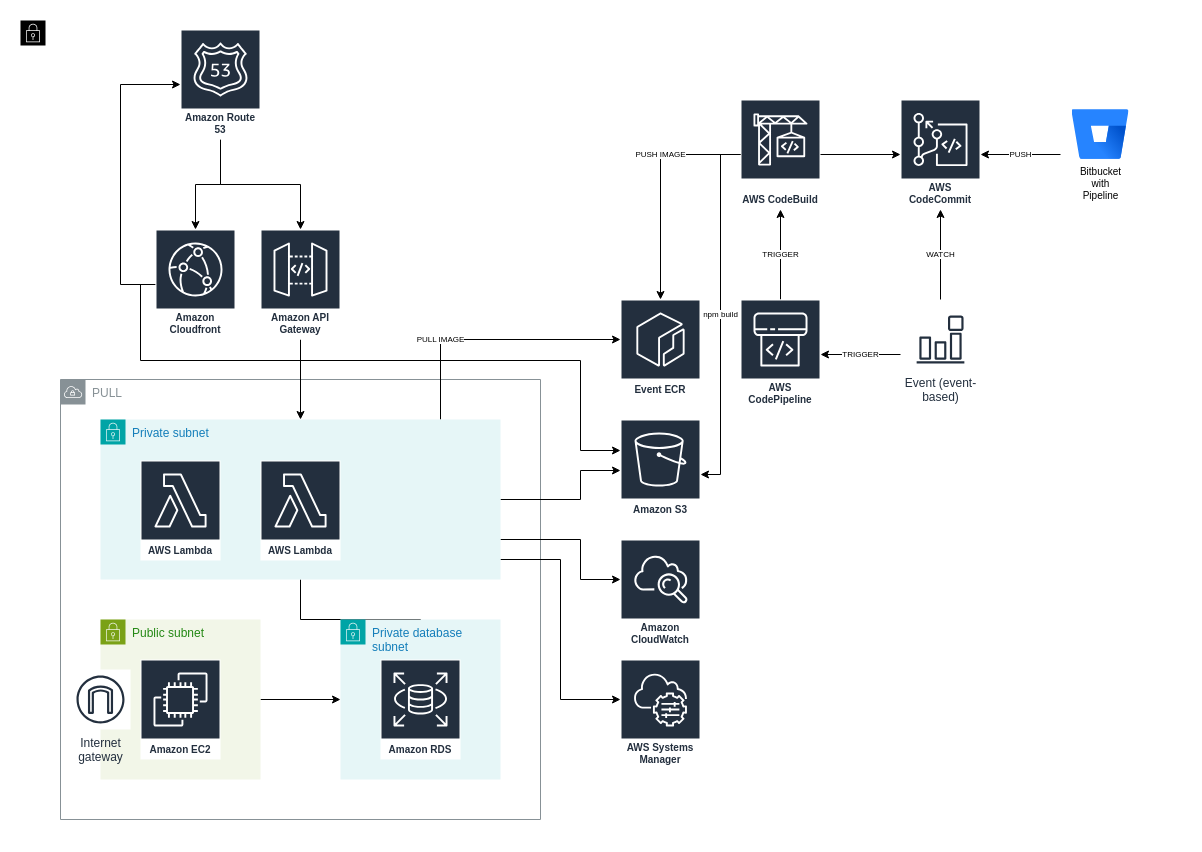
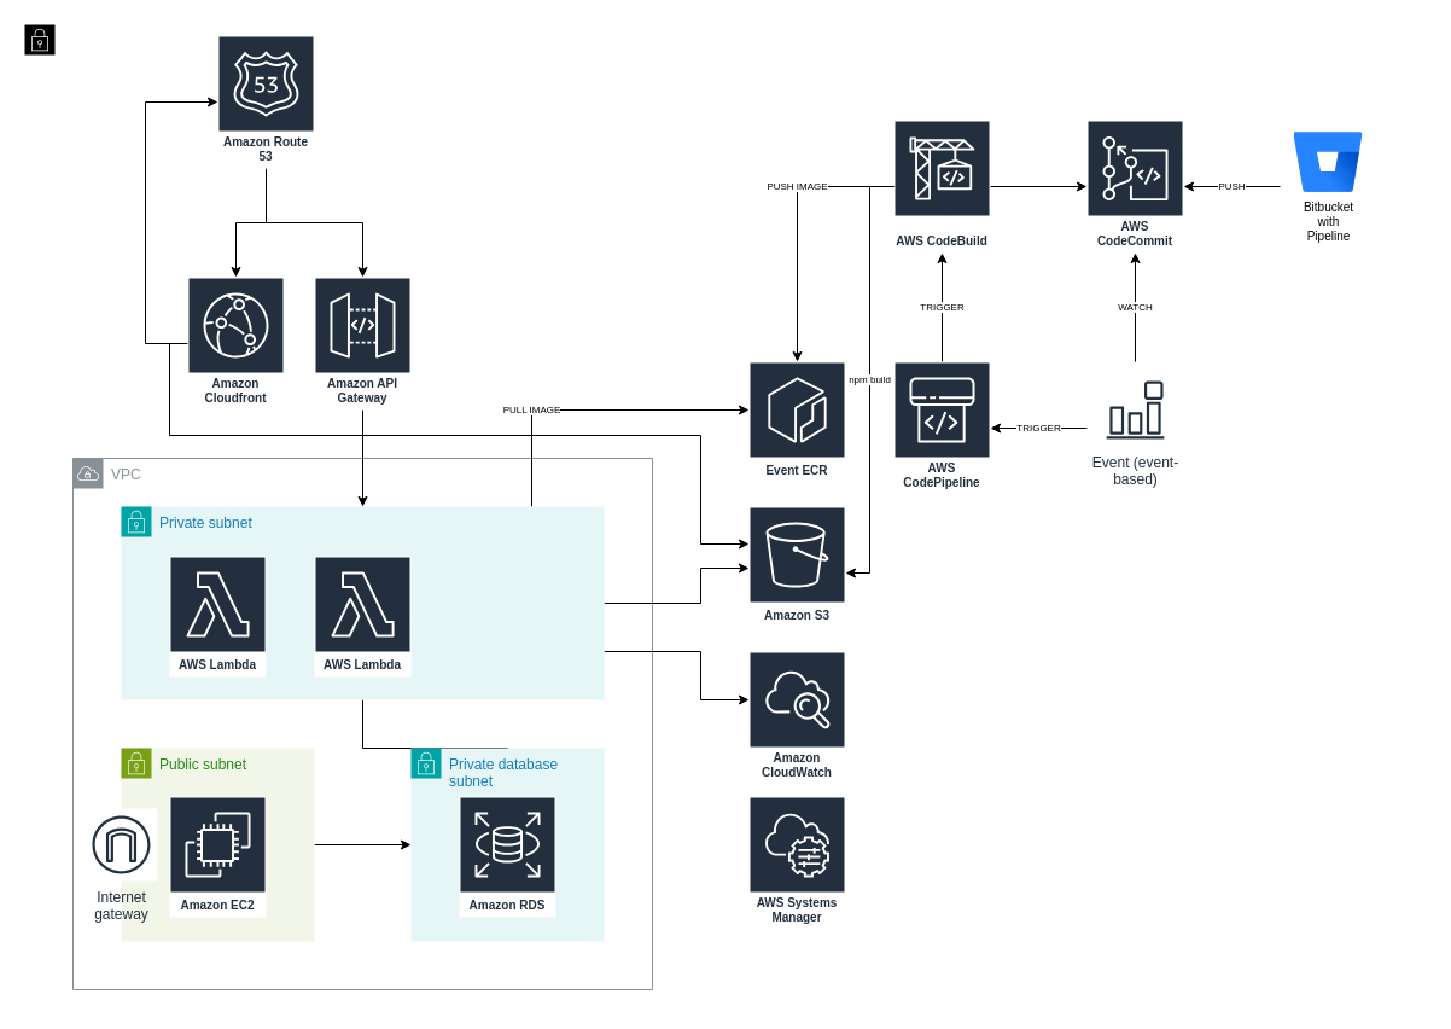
- <mxCell id="3" value="PULL" style="sketch=0;outlineConnect=0;gradientColor=none;html=1;whiteSpace=wrap;fontSize=12;fontStyle=0;shape=mxgraph.aws4.group;grIcon=mxgraph.aws4.group_vpc;strokeColor=#879196;fillColor=none;verticalAlign=top;align=left;spacingLeft=30;fontColor=#879196;dashed=0;" parent="2" vertex="1"><mxGeometry x="40" y="359" width="480" height="440" as="geometry" /></mxCell>
+ <mxCell id="3" value="VPC" style="sketch=0;outlineConnect=0;gradientColor=none;html=1;whiteSpace=wrap;fontSize=12;fontStyle=0;shape=mxgraph.aws4.group;grIcon=mxgraph.aws4.group_vpc;strokeColor=#879196;fillColor=none;verticalAlign=top;align=left;spacingLeft=30;fontColor=#879196;dashed=0;" parent="2" vertex="1"><mxGeometry x="40" y="359" width="480" height="440" as="geometry" /></mxCell>
- <mxCell id="7" style="edgeStyle=orthogonalEdgeStyle;rounded=0;orthogonalLoop=1;jettySize=auto;html=1;" parent="2" source="9" target="29" edge="1"><mxGeometry relative="1" as="geometry"><Array as="points"><mxPoint x="540" y="539" /><mxPoint x="540" y="679" /></Array></mxGeometry></mxCell>
